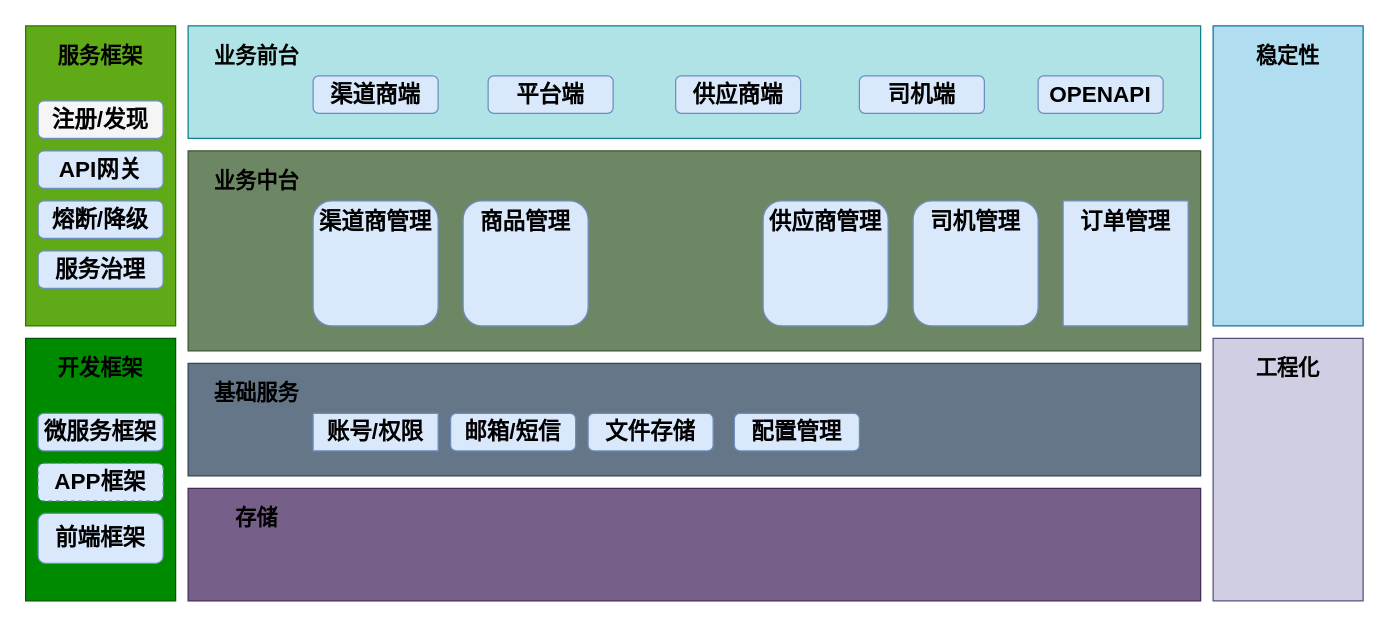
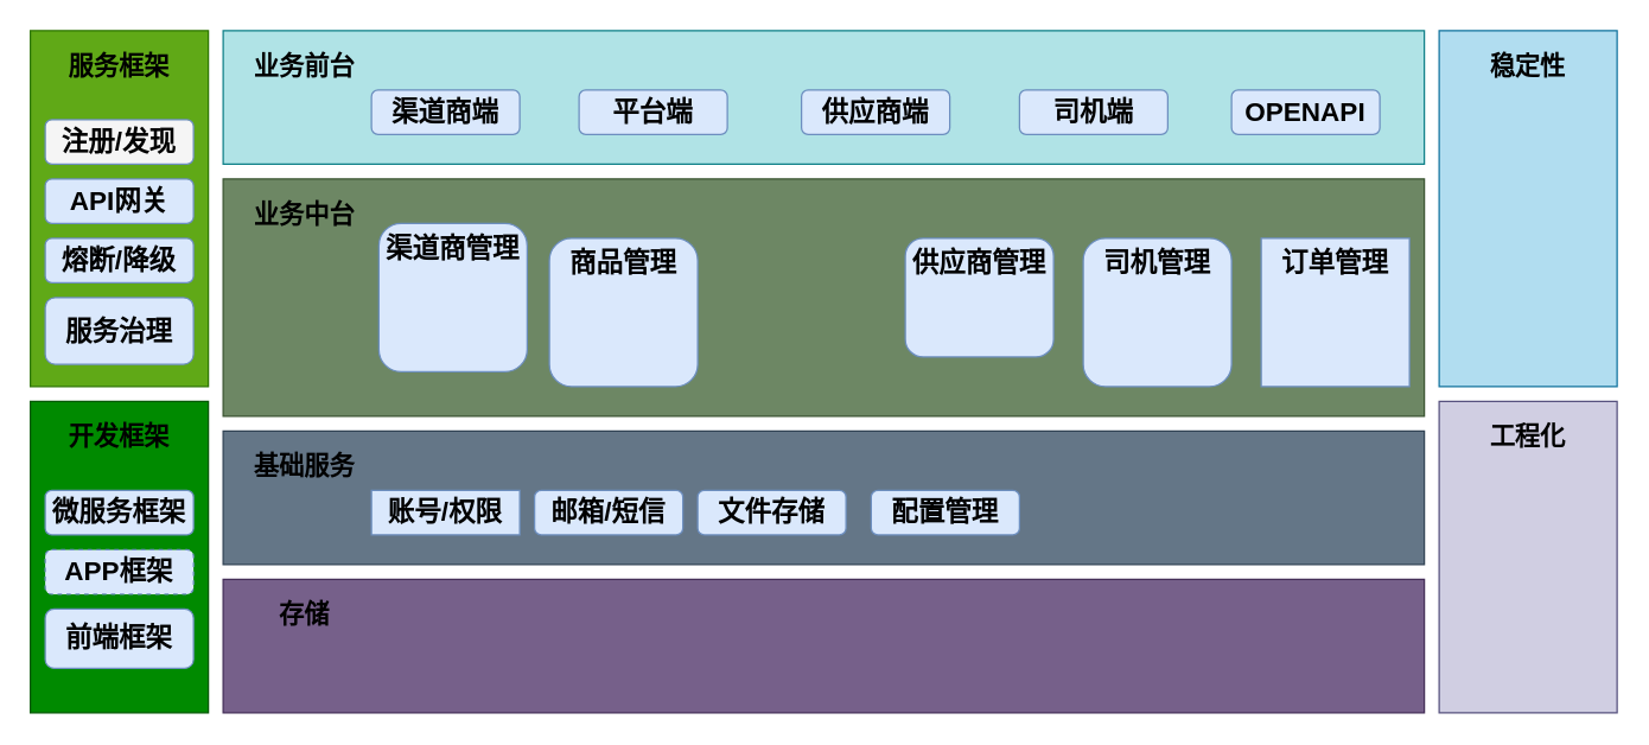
- <mxCell id="30" value="&lt;span style=&quot;font-size: 18px;&quot;&gt;&lt;b&gt;渠道商管理&lt;/b&gt;&lt;/span&gt;" style="rounded=1;whiteSpace=wrap;html=1;fillColor=#dae8fc;strokeColor=#6c8ebf;align=center;horizontal=1;verticalAlign=top;" vertex="1" parent="1"><mxGeometry x="250" y="160" width="100" height="100" as="geometry" /></mxCell>
+ <mxCell id="30" value="&lt;span style=&quot;font-size: 18px;&quot;&gt;&lt;b&gt;渠道商管理&lt;/b&gt;&lt;/span&gt;" style="rounded=1;whiteSpace=wrap;html=1;fillColor=#dae8fc;strokeColor=#6c8ebf;align=center;horizontal=1;verticalAlign=top;" vertex="1" parent="1"><mxGeometry x="255" y="150" width="100" height="100" as="geometry" /></mxCell>
- <mxCell id="32" value="&lt;span style=&quot;font-size: 18px;&quot;&gt;&lt;b&gt;供应商管理&lt;/b&gt;&lt;/span&gt;" style="rounded=1;whiteSpace=wrap;html=1;fillColor=#dae8fc;strokeColor=#6c8ebf;align=center;horizontal=1;verticalAlign=top;" vertex="1" parent="1"><mxGeometry x="610" y="160" width="100" height="100" as="geometry" /></mxCell>
+ <mxCell id="32" value="&lt;span style=&quot;font-size: 18px;&quot;&gt;&lt;b&gt;供应商管理&lt;/b&gt;&lt;/span&gt;" style="rounded=1;whiteSpace=wrap;html=1;fillColor=#dae8fc;strokeColor=#6c8ebf;align=center;horizontal=1;verticalAlign=top;" vertex="1" parent="1"><mxGeometry x="610" y="160" width="100" height="80" as="geometry" /></mxCell>
- <mxCell id="21" value="&lt;b&gt;&lt;font style=&quot;font-size: 18px;&quot;&gt;服务治理&lt;/font&gt;&lt;/b&gt;" style="rounded=1;whiteSpace=wrap;html=1;fillColor=#dae8fc;strokeColor=#6c8ebf;" vertex="1" parent="1"><mxGeometry x="30" y="200" width="100" height="30" as="geometry" /></mxCell>
+ <mxCell id="21" value="&lt;b&gt;&lt;font style=&quot;font-size: 18px;&quot;&gt;服务治理&lt;/font&gt;&lt;/b&gt;" style="rounded=1;whiteSpace=wrap;html=1;fillColor=#dae8fc;strokeColor=#6c8ebf;" vertex="1" parent="1"><mxGeometry x="30" y="200" width="100" height="45" as="geometry" /></mxCell>
